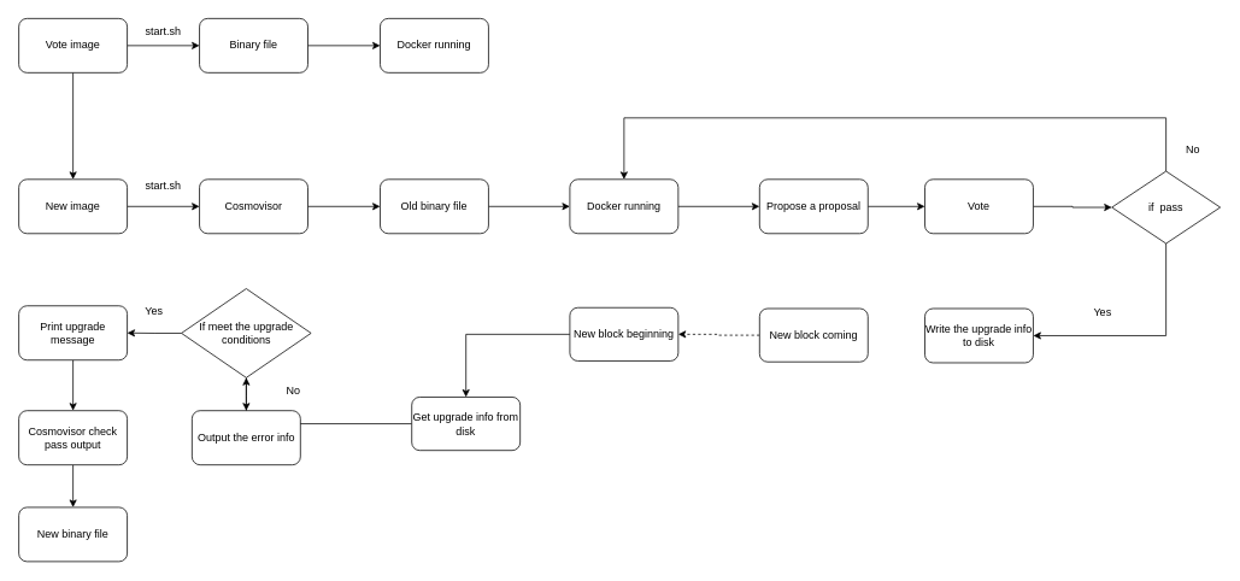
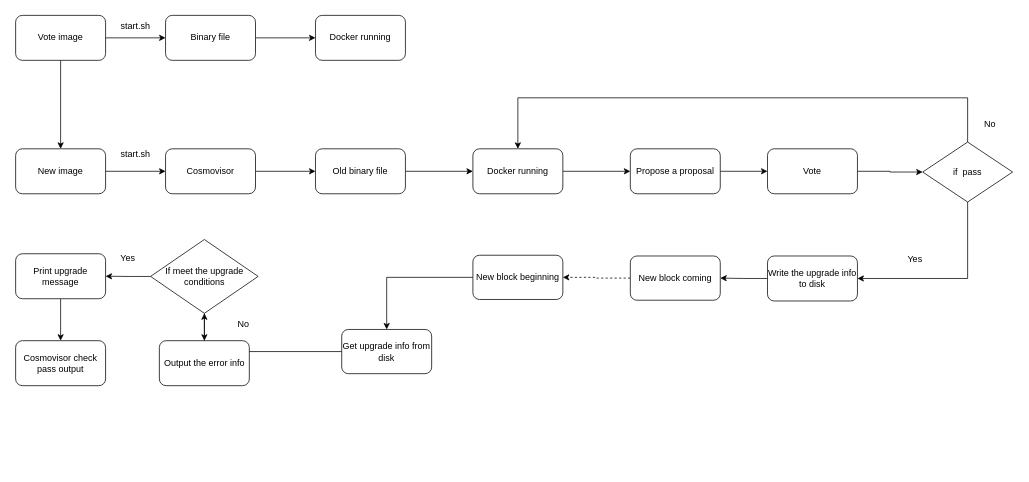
+ <mxCell id="31" value="" style="edgeStyle=orthogonalEdgeStyle;rounded=0;orthogonalLoop=1;jettySize=auto;html=1;" edge="1" parent="1" source="32" target="35"><mxGeometry relative="1" as="geometry" /></mxCell>
- <mxCell id="29" value="" style="edgeStyle=orthogonalEdgeStyle;rounded=0;orthogonalLoop=1;jettySize=auto;html=1;" edge="1" parent="1" source="30" target="13"><mxGeometry relative="1" as="geometry" /></mxCell>
- <mxCell id="13" value="New binary file" style="rounded=1;whiteSpace=wrap;html=1;" vertex="1" parent="1"><mxGeometry x="20" y="561" width="120" height="60" as="geometry" /></mxCell>
